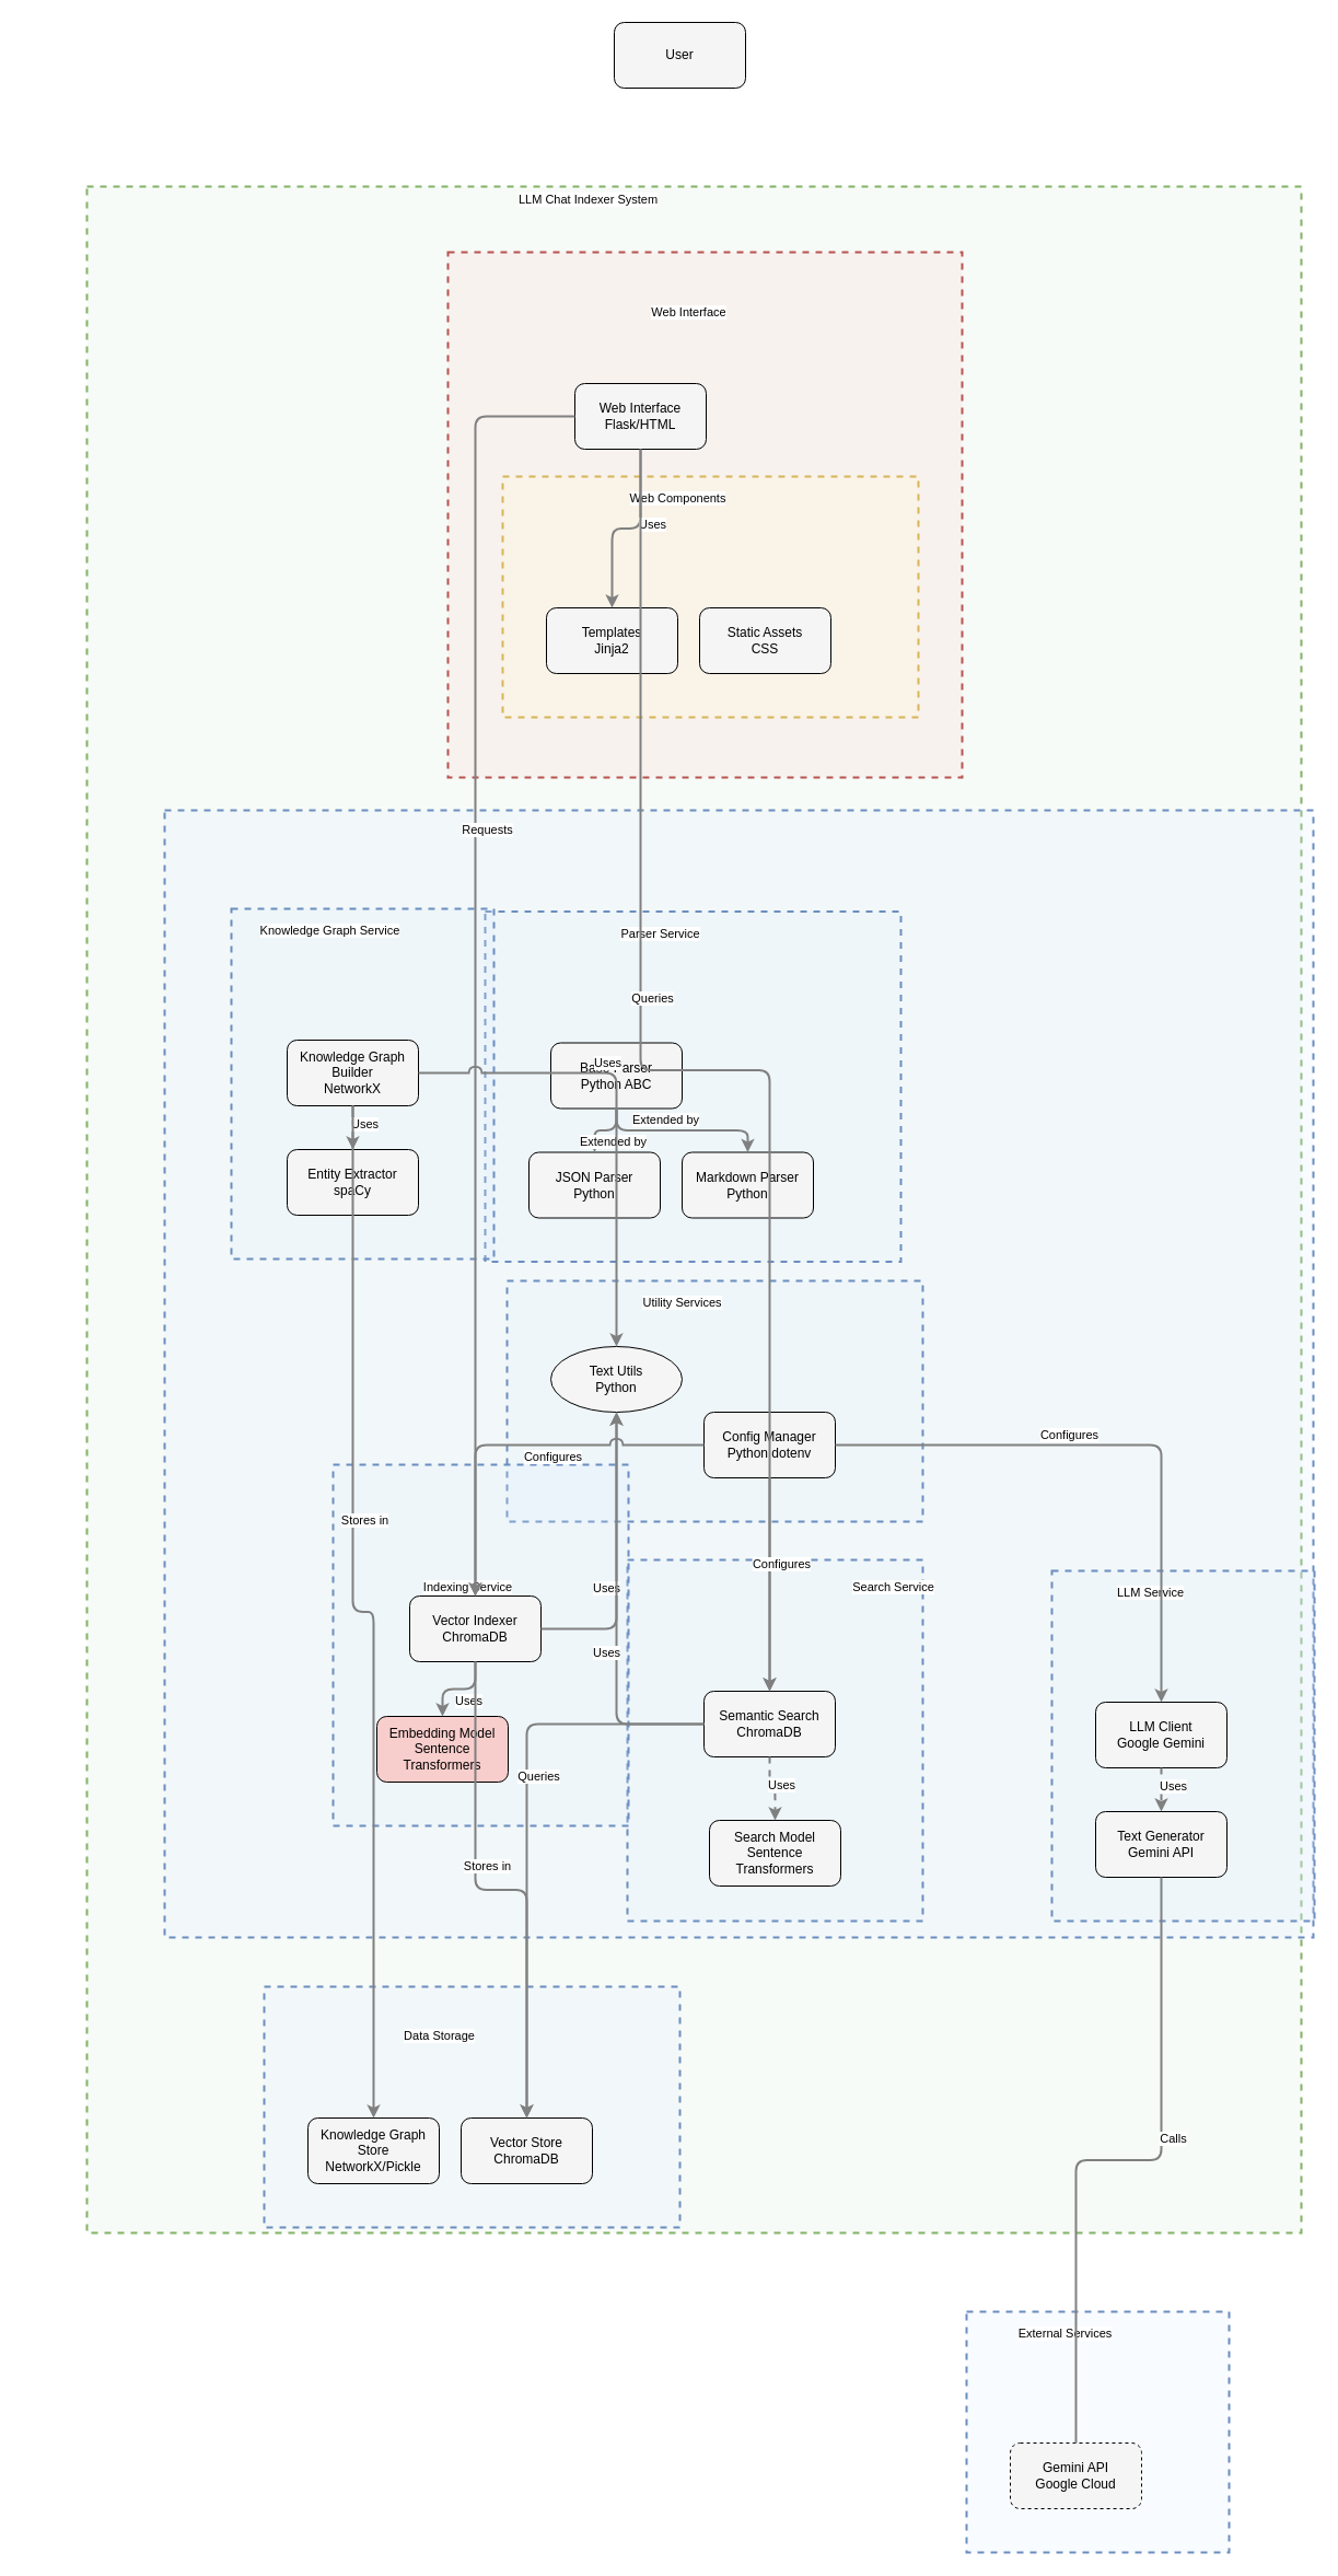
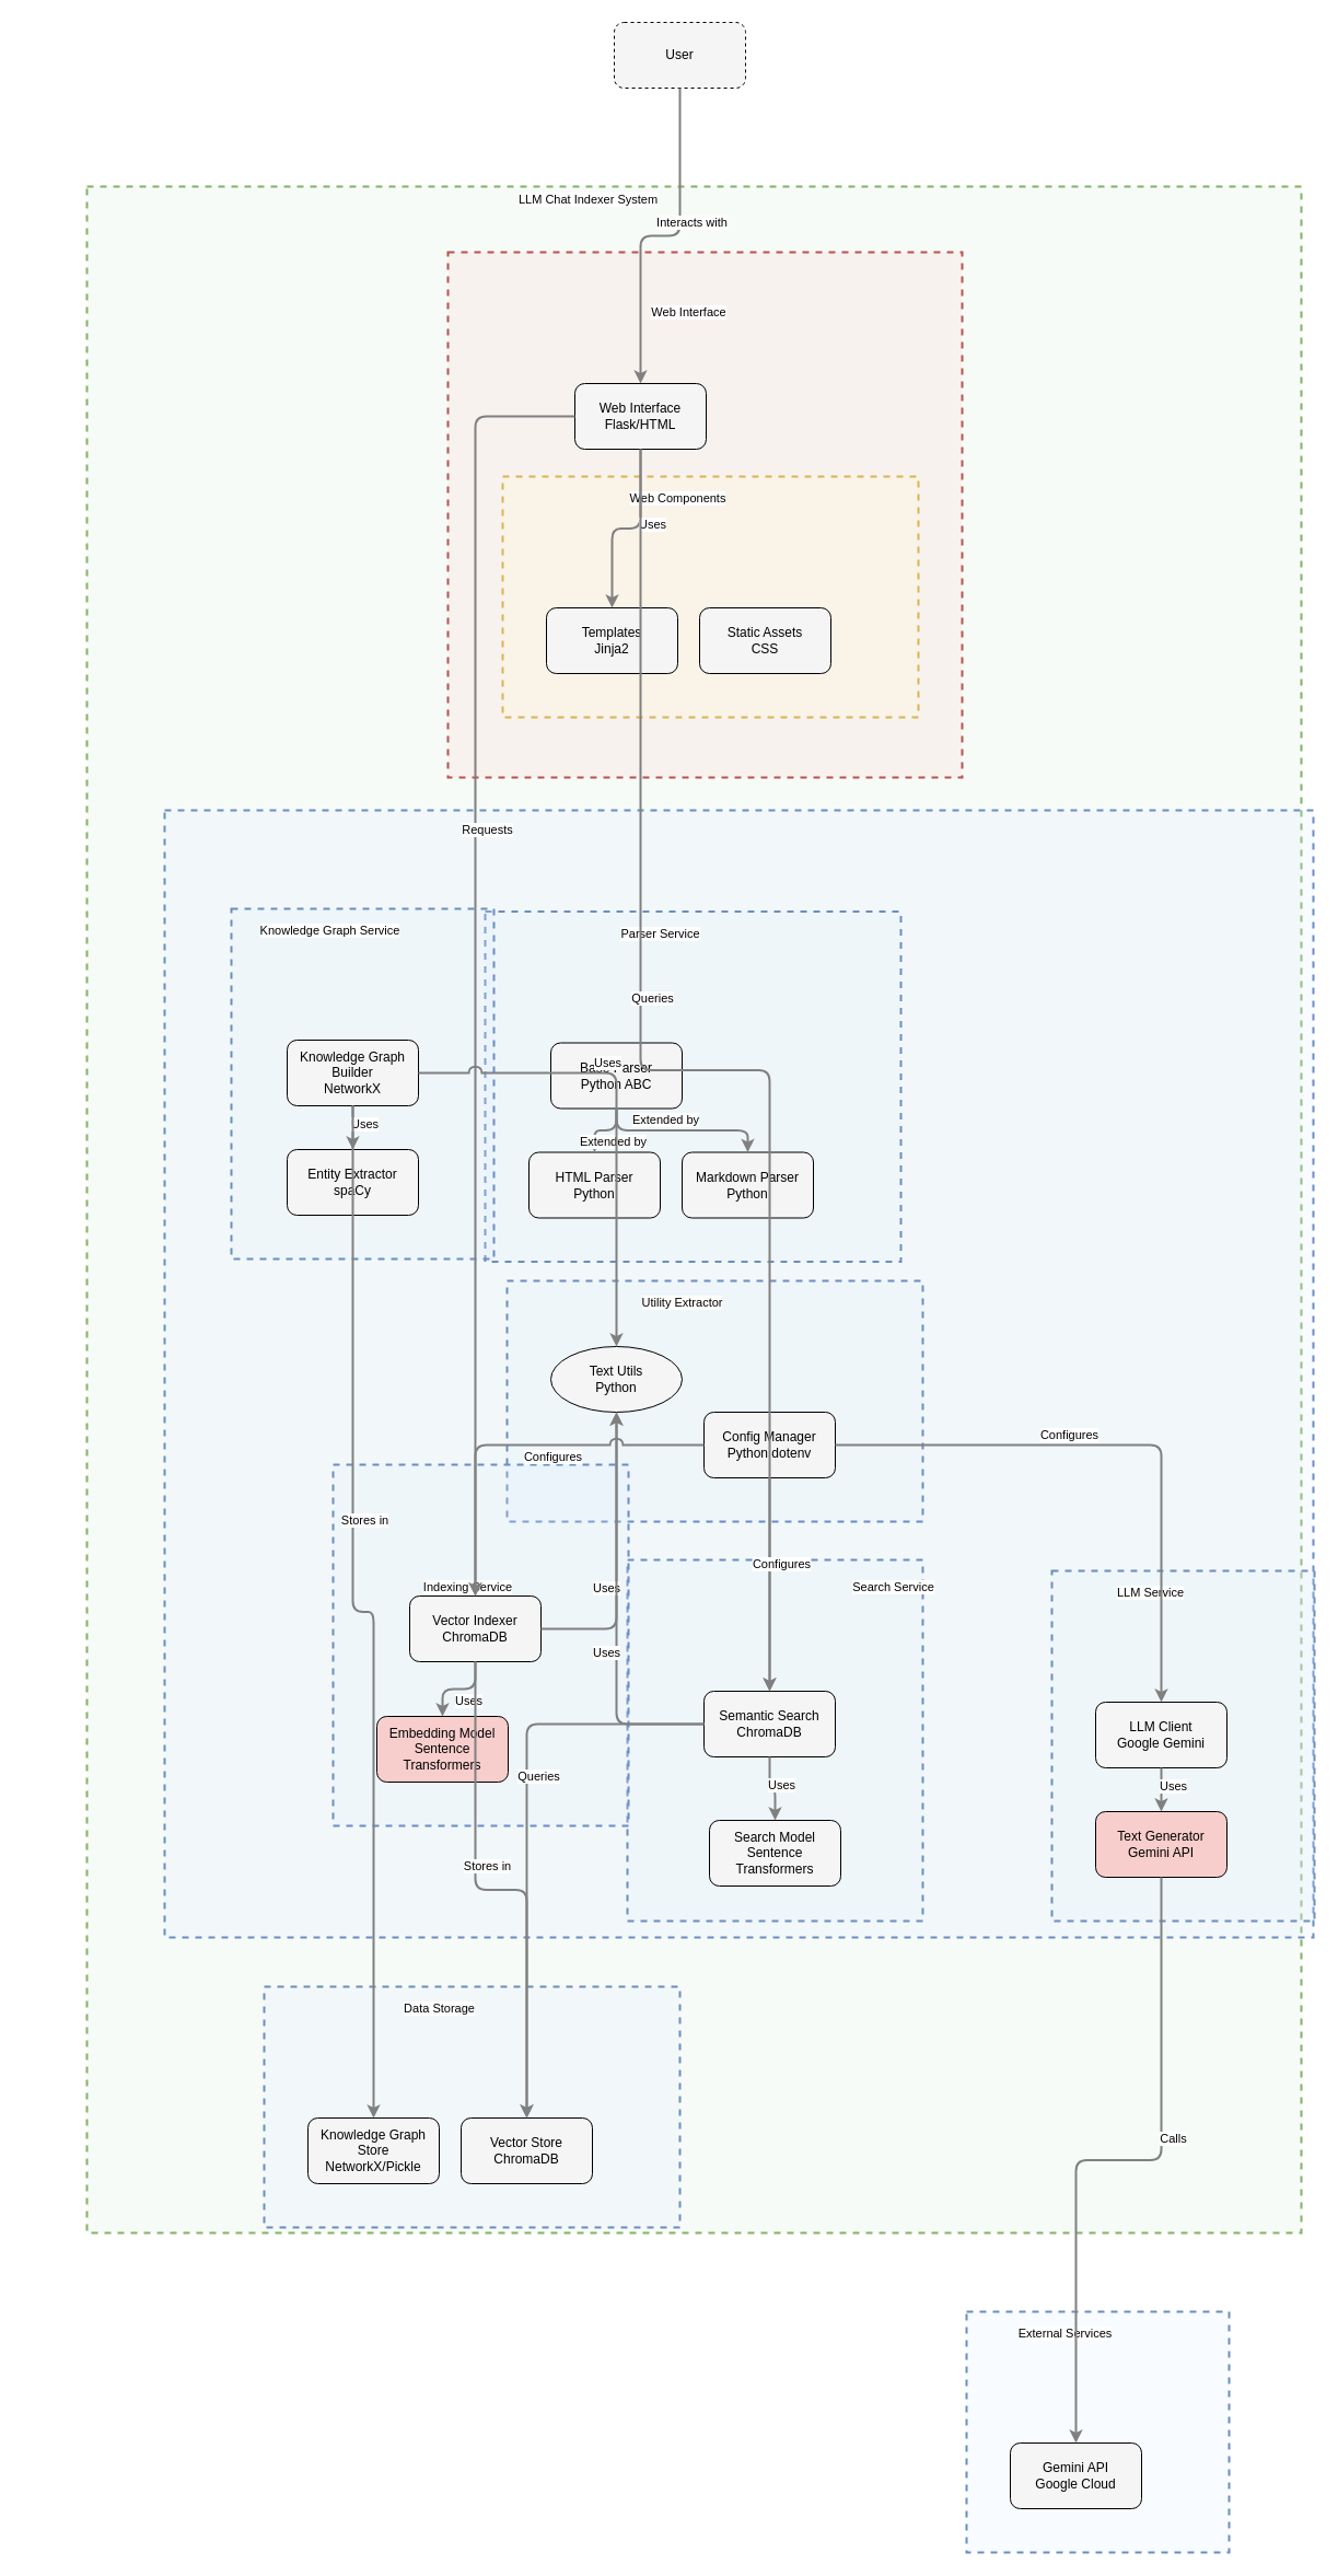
- <mxCell id="44" value="User" style="rounded=1;whiteSpace=wrap;html=1;fillColor=#f5f5f5" parent="1" vertex="1"><mxGeometry x="561" y="20" width="120" height="60" as="geometry" /></mxCell>
+ <mxCell id="44" value="User" style="rounded=1;whiteSpace=wrap;html=1;fillColor=#f5f5f5;dashed=1;" parent="1" vertex="1"><mxGeometry x="561" y="20" width="120" height="60" as="geometry" /></mxCell>
+ <mxCell id="45" style="edgeStyle=orthogonalEdgeStyle;rounded=1;orthogonalLoop=1;jettySize=auto;html=1;strokeColor=#808080;strokeWidth=2;jumpStyle=arc;jumpSize=10;spacing=15;labelBackgroundColor=white;labelBorderColor=none" parent="1" source="44" target="41" edge="1"><mxGeometry relative="1" as="geometry" /></mxCell>
+ <mxCell id="46" value="Interacts with" style="edgeLabel;html=1;align=center;verticalAlign=middle;resizable=0;points=[];" parent="45" vertex="1" connectable="0"><mxGeometry x="-0.2" y="10" relative="1" as="geometry"><mxPoint as="offset" /></mxGeometry></mxCell>
- <mxCell id="17" value="JSON Parser&lt;br&gt;Python" style="rounded=1;whiteSpace=wrap;html=1;fillColor=#f5f5f5" parent="15" vertex="1"><mxGeometry x="40" y="220" width="120" height="60" as="geometry" /></mxCell>
+ <mxCell id="17" value="HTML Parser&lt;br&gt;Python" style="rounded=1;whiteSpace=wrap;html=1;fillColor=#f5f5f5" parent="15" vertex="1"><mxGeometry x="40" y="220" width="120" height="60" as="geometry" /></mxCell>
- <mxCell id="14" value="Utility Services" style="edgeLabel;html=1;align=center;verticalAlign=middle;resizable=0;labelBackgroundColor=white;spacing=5" parent="10" vertex="1"><mxGeometry x="321" y="438" width="304" height="24" as="geometry" /></mxCell>
+ <mxCell id="14" value="Utility Extractor" style="edgeLabel;html=1;align=center;verticalAlign=middle;resizable=0;labelBackgroundColor=white;spacing=5" parent="10" vertex="1"><mxGeometry x="321" y="438" width="304" height="24" as="geometry" /></mxCell>
- <mxCell id="61" style="edgeStyle=orthogonalEdgeStyle;rounded=1;orthogonalLoop=1;jettySize=auto;html=1;strokeColor=#808080;strokeWidth=2;jumpStyle=arc;jumpSize=10;spacing=15;labelBackgroundColor=white;labelBorderColor=none;dashed=1;" parent="1" source="25" target="26" edge="1"><mxGeometry relative="1" as="geometry" /></mxCell>
+ <mxCell id="61" style="edgeStyle=orthogonalEdgeStyle;rounded=1;orthogonalLoop=1;jettySize=auto;html=1;strokeColor=#808080;strokeWidth=2;jumpStyle=arc;jumpSize=10;spacing=15;labelBackgroundColor=white;labelBorderColor=none" parent="1" source="25" target="26" edge="1"><mxGeometry relative="1" as="geometry" /></mxCell>
- <mxCell id="65" style="edgeStyle=orthogonalEdgeStyle;rounded=1;orthogonalLoop=1;jettySize=auto;html=1;strokeColor=#808080;strokeWidth=2;jumpStyle=arc;jumpSize=10;spacing=15;labelBackgroundColor=white;labelBorderColor=none;dashed=1;" parent="1" source="21" target="22" edge="1"><mxGeometry relative="1" as="geometry" /></mxCell>
+ <mxCell id="65" style="edgeStyle=orthogonalEdgeStyle;rounded=1;orthogonalLoop=1;jettySize=auto;html=1;strokeColor=#808080;strokeWidth=2;jumpStyle=arc;jumpSize=10;spacing=15;labelBackgroundColor=white;labelBorderColor=none" parent="1" source="21" target="22" edge="1"><mxGeometry relative="1" as="geometry" /></mxCell>
- <mxCell id="22" value="Text Generator&lt;br&gt;Gemini API" style="rounded=1;whiteSpace=wrap;html=1;fillColor=#f5f5f5" parent="20" vertex="1"><mxGeometry x="40" y="220" width="120" height="60" as="geometry" /></mxCell>
+ <mxCell id="22" value="Text Generator&lt;br&gt;Gemini API" style="rounded=1;whiteSpace=wrap;html=1;fillColor=#f8cecc;" parent="20" vertex="1"><mxGeometry x="40" y="220" width="120" height="60" as="geometry" /></mxCell>
- <mxCell id="9" value="Data Storage" style="edgeLabel;html=1;align=center;verticalAlign=middle;resizable=0;labelBackgroundColor=white;spacing=5" parent="5" vertex="1"><mxGeometry x="170" y="1678" width="304" height="24" as="geometry" /></mxCell>
+ <mxCell id="9" value="Data Storage" style="edgeLabel;html=1;align=center;verticalAlign=middle;resizable=0;labelBackgroundColor=white;spacing=5" parent="5" vertex="1"><mxGeometry x="170" y="1653" width="304" height="24" as="geometry" /></mxCell>
- <mxCell id="67" style="edgeStyle=orthogonalEdgeStyle;rounded=1;orthogonalLoop=1;jettySize=auto;html=1;strokeColor=#808080;strokeWidth=2;jumpStyle=arc;jumpSize=10;spacing=15;labelBackgroundColor=white;labelBorderColor=none;endArrow=none;" parent="1" source="22" target="3" edge="1"><mxGeometry relative="1" as="geometry" /></mxCell>
+ <mxCell id="67" style="edgeStyle=orthogonalEdgeStyle;rounded=1;orthogonalLoop=1;jettySize=auto;html=1;strokeColor=#808080;strokeWidth=2;jumpStyle=arc;jumpSize=10;spacing=15;labelBackgroundColor=white;labelBorderColor=none" parent="1" source="22" target="3" edge="1"><mxGeometry relative="1" as="geometry" /></mxCell>
- <mxCell id="3" value="Gemini API&lt;br&gt;Google Cloud" style="rounded=1;whiteSpace=wrap;html=1;fillColor=#f5f5f5;dashed=1;" parent="2" vertex="1"><mxGeometry x="40" y="120" width="120" height="60" as="geometry" /></mxCell>
+ <mxCell id="3" value="Gemini API&lt;br&gt;Google Cloud" style="rounded=1;whiteSpace=wrap;html=1;fillColor=#f5f5f5" parent="2" vertex="1"><mxGeometry x="40" y="120" width="120" height="60" as="geometry" /></mxCell>
